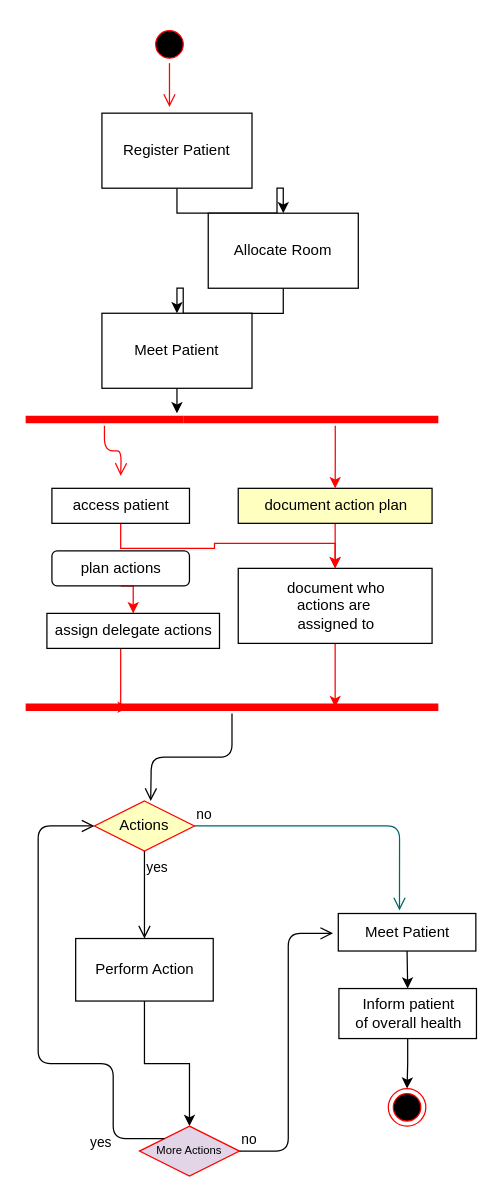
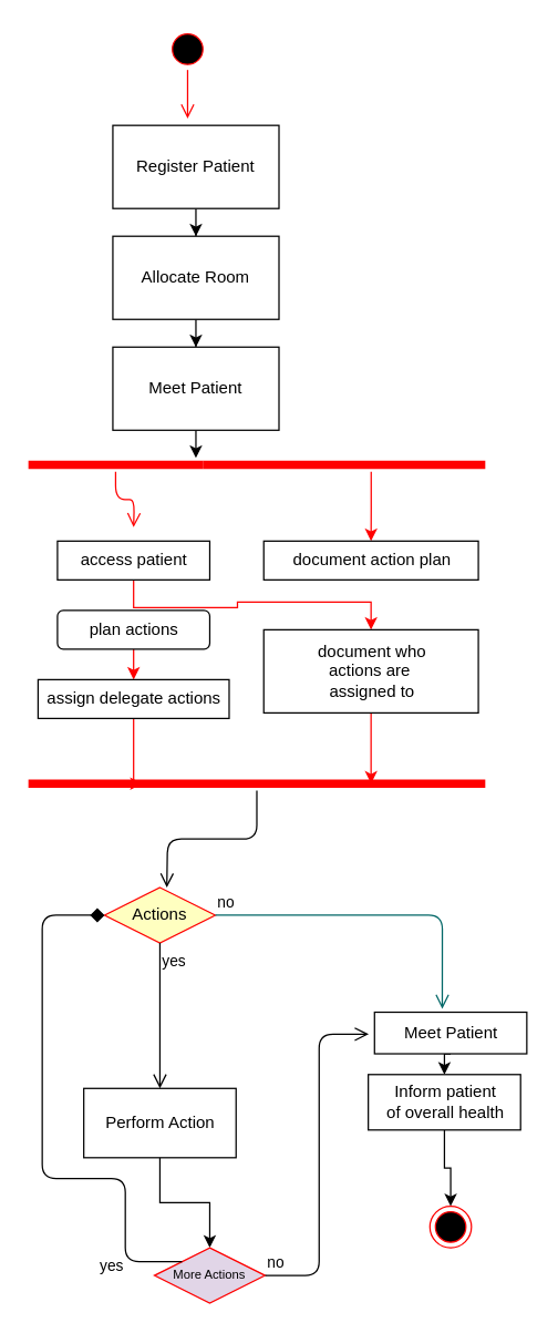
- <mxCell id="7" value="Allocate Room" style="rounded=0;whiteSpace=wrap;html=1;" vertex="1" parent="1"><mxGeometry x="166" y="170" width="120" height="60" as="geometry" /></mxCell>
+ <mxCell id="7" value="Allocate Room" style="rounded=0;whiteSpace=wrap;html=1;" vertex="1" parent="1"><mxGeometry x="81" y="170" width="120" height="60" as="geometry" /></mxCell>
- <mxCell id="21" value="document action plan" style="html=1;fillColor=#ffffc0;" vertex="1" parent="1"><mxGeometry x="190" y="390" width="155" height="28" as="geometry" /></mxCell>
+ <mxCell id="21" value="document action plan" style="html=1;" vertex="1" parent="1"><mxGeometry x="190" y="390" width="155" height="28" as="geometry" /></mxCell>
- <mxCell id="20" style="edgeStyle=orthogonalEdgeStyle;rounded=0;orthogonalLoop=1;jettySize=auto;html=1;exitX=0.5;exitY=1;exitDx=0;exitDy=0;entryX=0.5;entryY=0;entryDx=0;entryDy=0;strokeColor=#FF0000;" edge="1" parent="1" source="21" target="23"><mxGeometry relative="1" as="geometry" /></mxCell>
- <mxCell id="18" value="assign delegate actions" style="html=1;" vertex="1" parent="1"><mxGeometry x="37" y="490" width="138" height="28" as="geometry" /></mxCell>
+ <mxCell id="18" value="assign delegate actions" style="html=1;" vertex="1" parent="1"><mxGeometry x="27" y="490" width="138" height="28" as="geometry" /></mxCell>
- <mxCell id="33" value="yes" style="edgeStyle=orthogonalEdgeStyle;html=1;align=left;verticalAlign=top;endArrow=open;endSize=8;strokeColor=#000000;entryX=0;entryY=0.5;entryDx=0;entryDy=0;" edge="1" source="31" parent="1" target="26"><mxGeometry x="-0.742" y="20" relative="1" as="geometry"><mxPoint x="85" y="910" as="targetPoint" /><Array as="points"><mxPoint x="90" y="910" /><mxPoint x="90" y="850" /><mxPoint x="30" y="850" /><mxPoint x="30" y="660" /></Array><mxPoint as="offset" /></mxGeometry></mxCell>
+ <mxCell id="33" value="yes" style="edgeStyle=orthogonalEdgeStyle;html=1;align=left;verticalAlign=top;endArrow=diamond;endSize=8;strokeColor=#000000;entryX=0;entryY=0.5;entryDx=0;entryDy=0;" edge="1" source="31" parent="1" target="26"><mxGeometry x="-0.742" y="20" relative="1" as="geometry"><mxPoint x="85" y="910" as="targetPoint" /><Array as="points"><mxPoint x="90" y="910" /><mxPoint x="90" y="850" /><mxPoint x="30" y="850" /><mxPoint x="30" y="660" /></Array><mxPoint as="offset" /></mxGeometry></mxCell>
- <mxCell id="30" value="Perform Action" style="html=1;strokeColor=#000000;" vertex="1" parent="1"><mxGeometry x="60" y="750" width="110" height="50" as="geometry" /></mxCell>
+ <mxCell id="30" value="Perform Action" style="html=1;strokeColor=#000000;" vertex="1" parent="1"><mxGeometry x="60" y="785" width="110" height="50" as="geometry" /></mxCell>
- <mxCell id="37" value="Inform patient &lt;br&gt;of overall health" style="html=1;strokeColor=#000000;" vertex="1" parent="1"><mxGeometry x="270.5" y="790" width="110" height="40" as="geometry" /></mxCell>
+ <mxCell id="37" value="Inform patient &lt;br&gt;of overall health" style="html=1;strokeColor=#000000;" vertex="1" parent="1"><mxGeometry x="265.5" y="775" width="110" height="40" as="geometry" /></mxCell>
